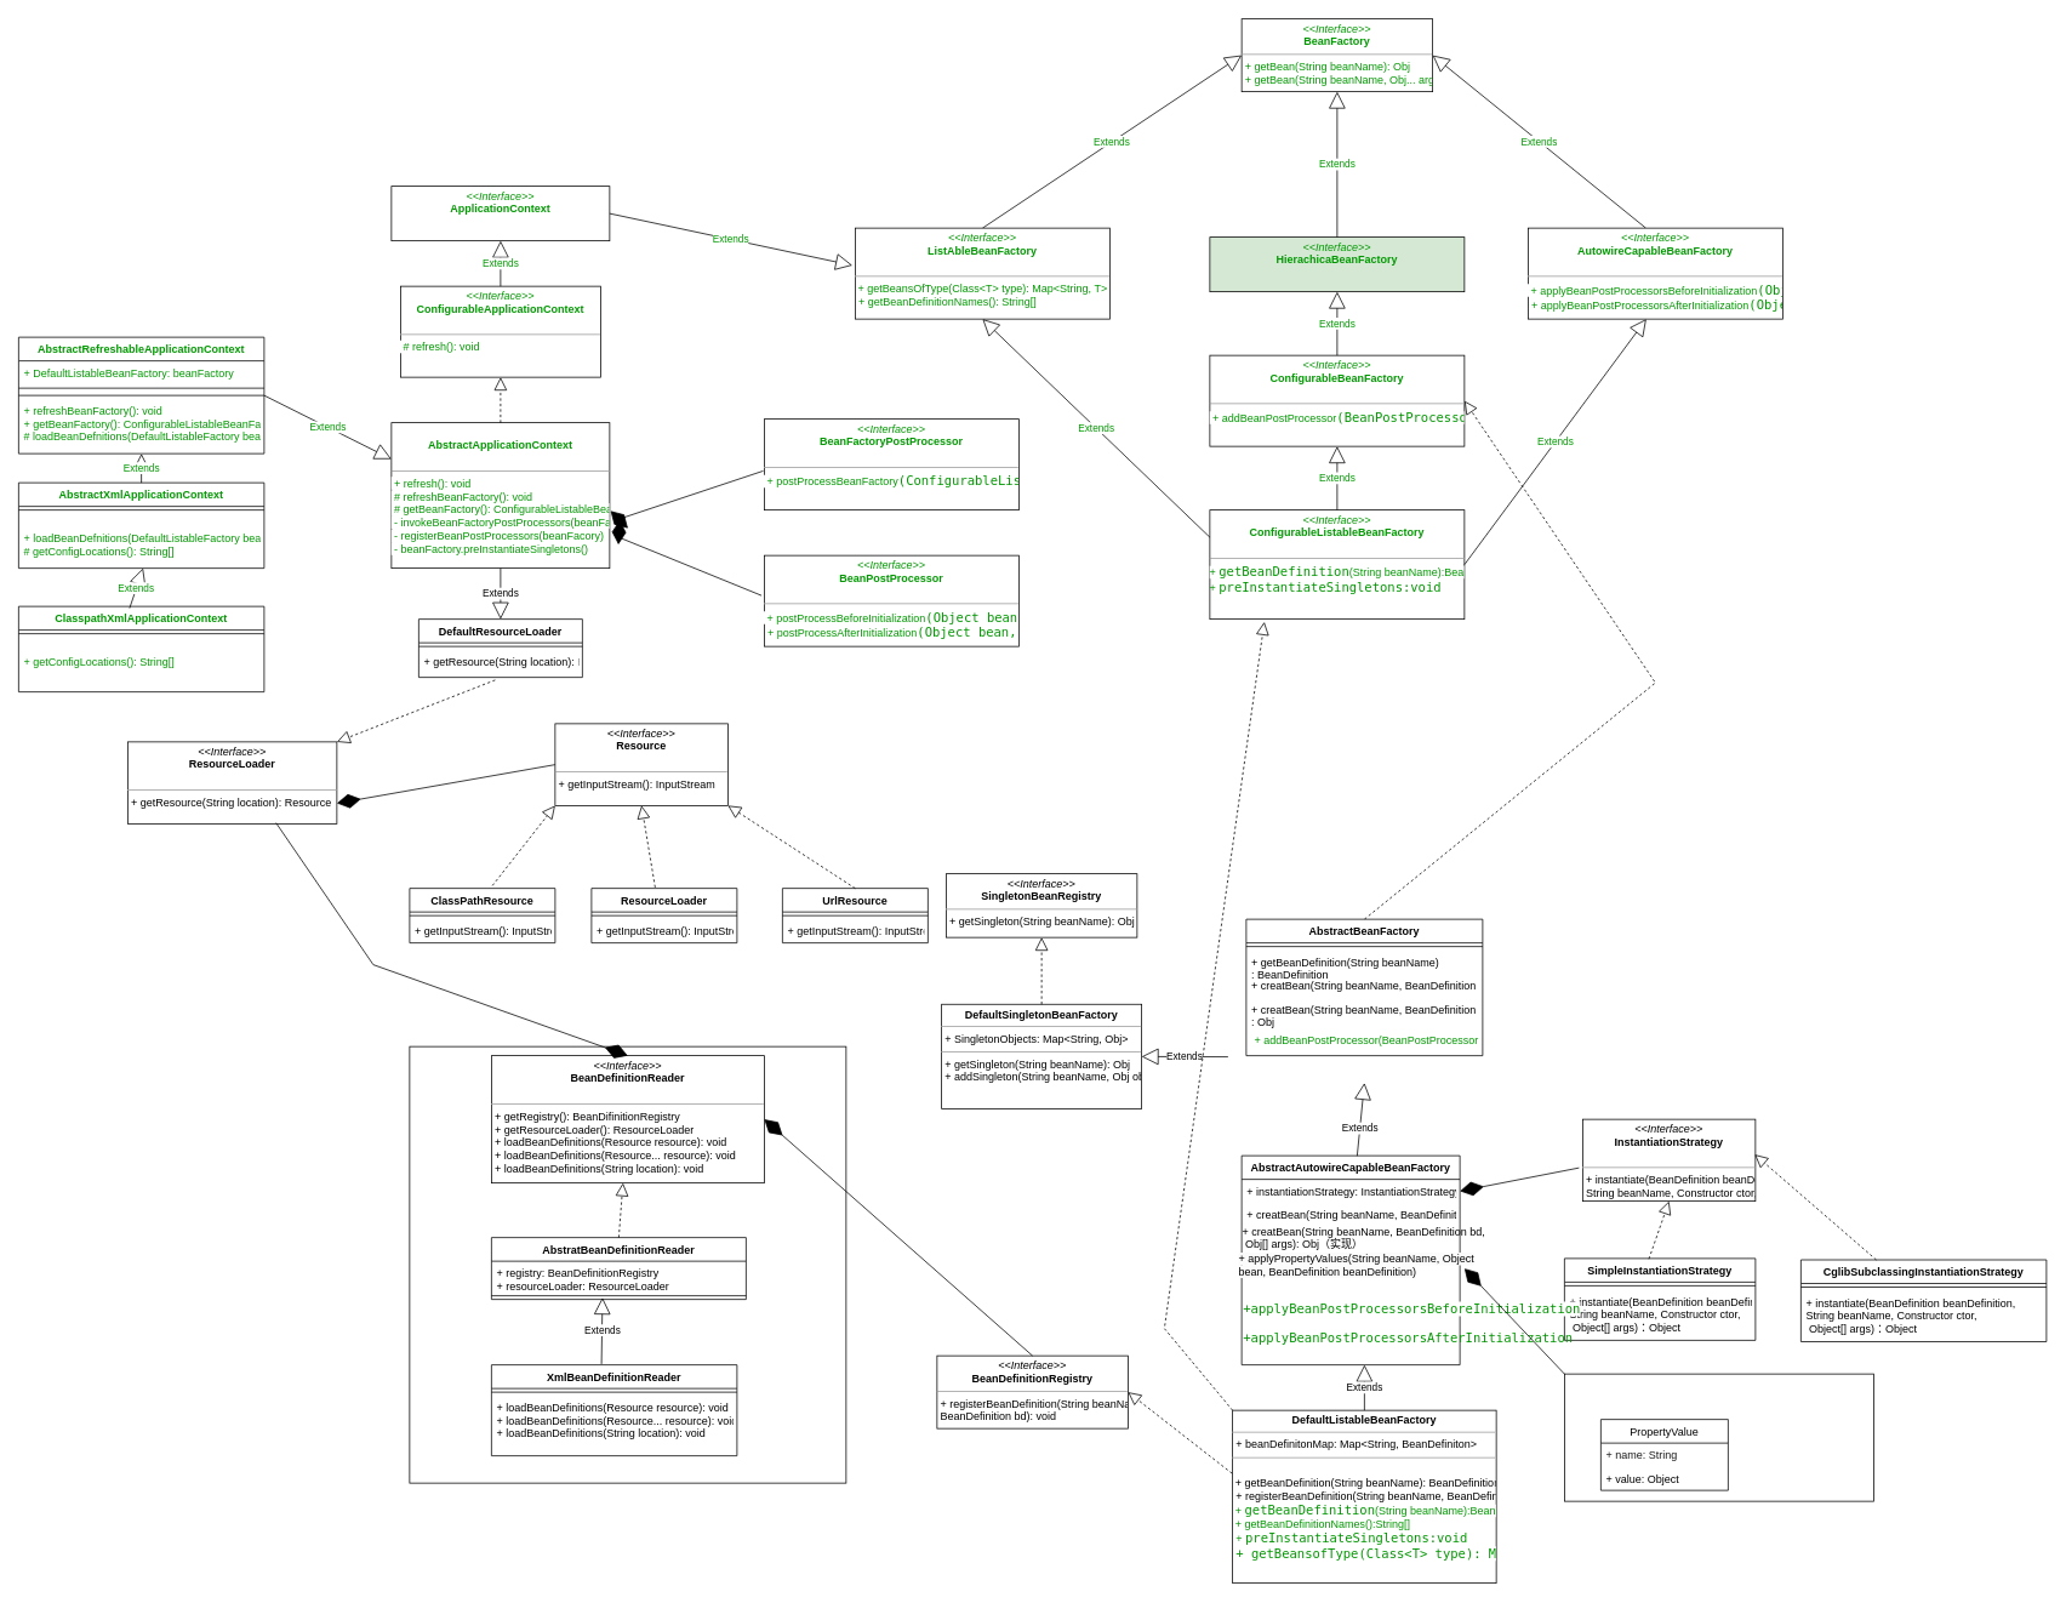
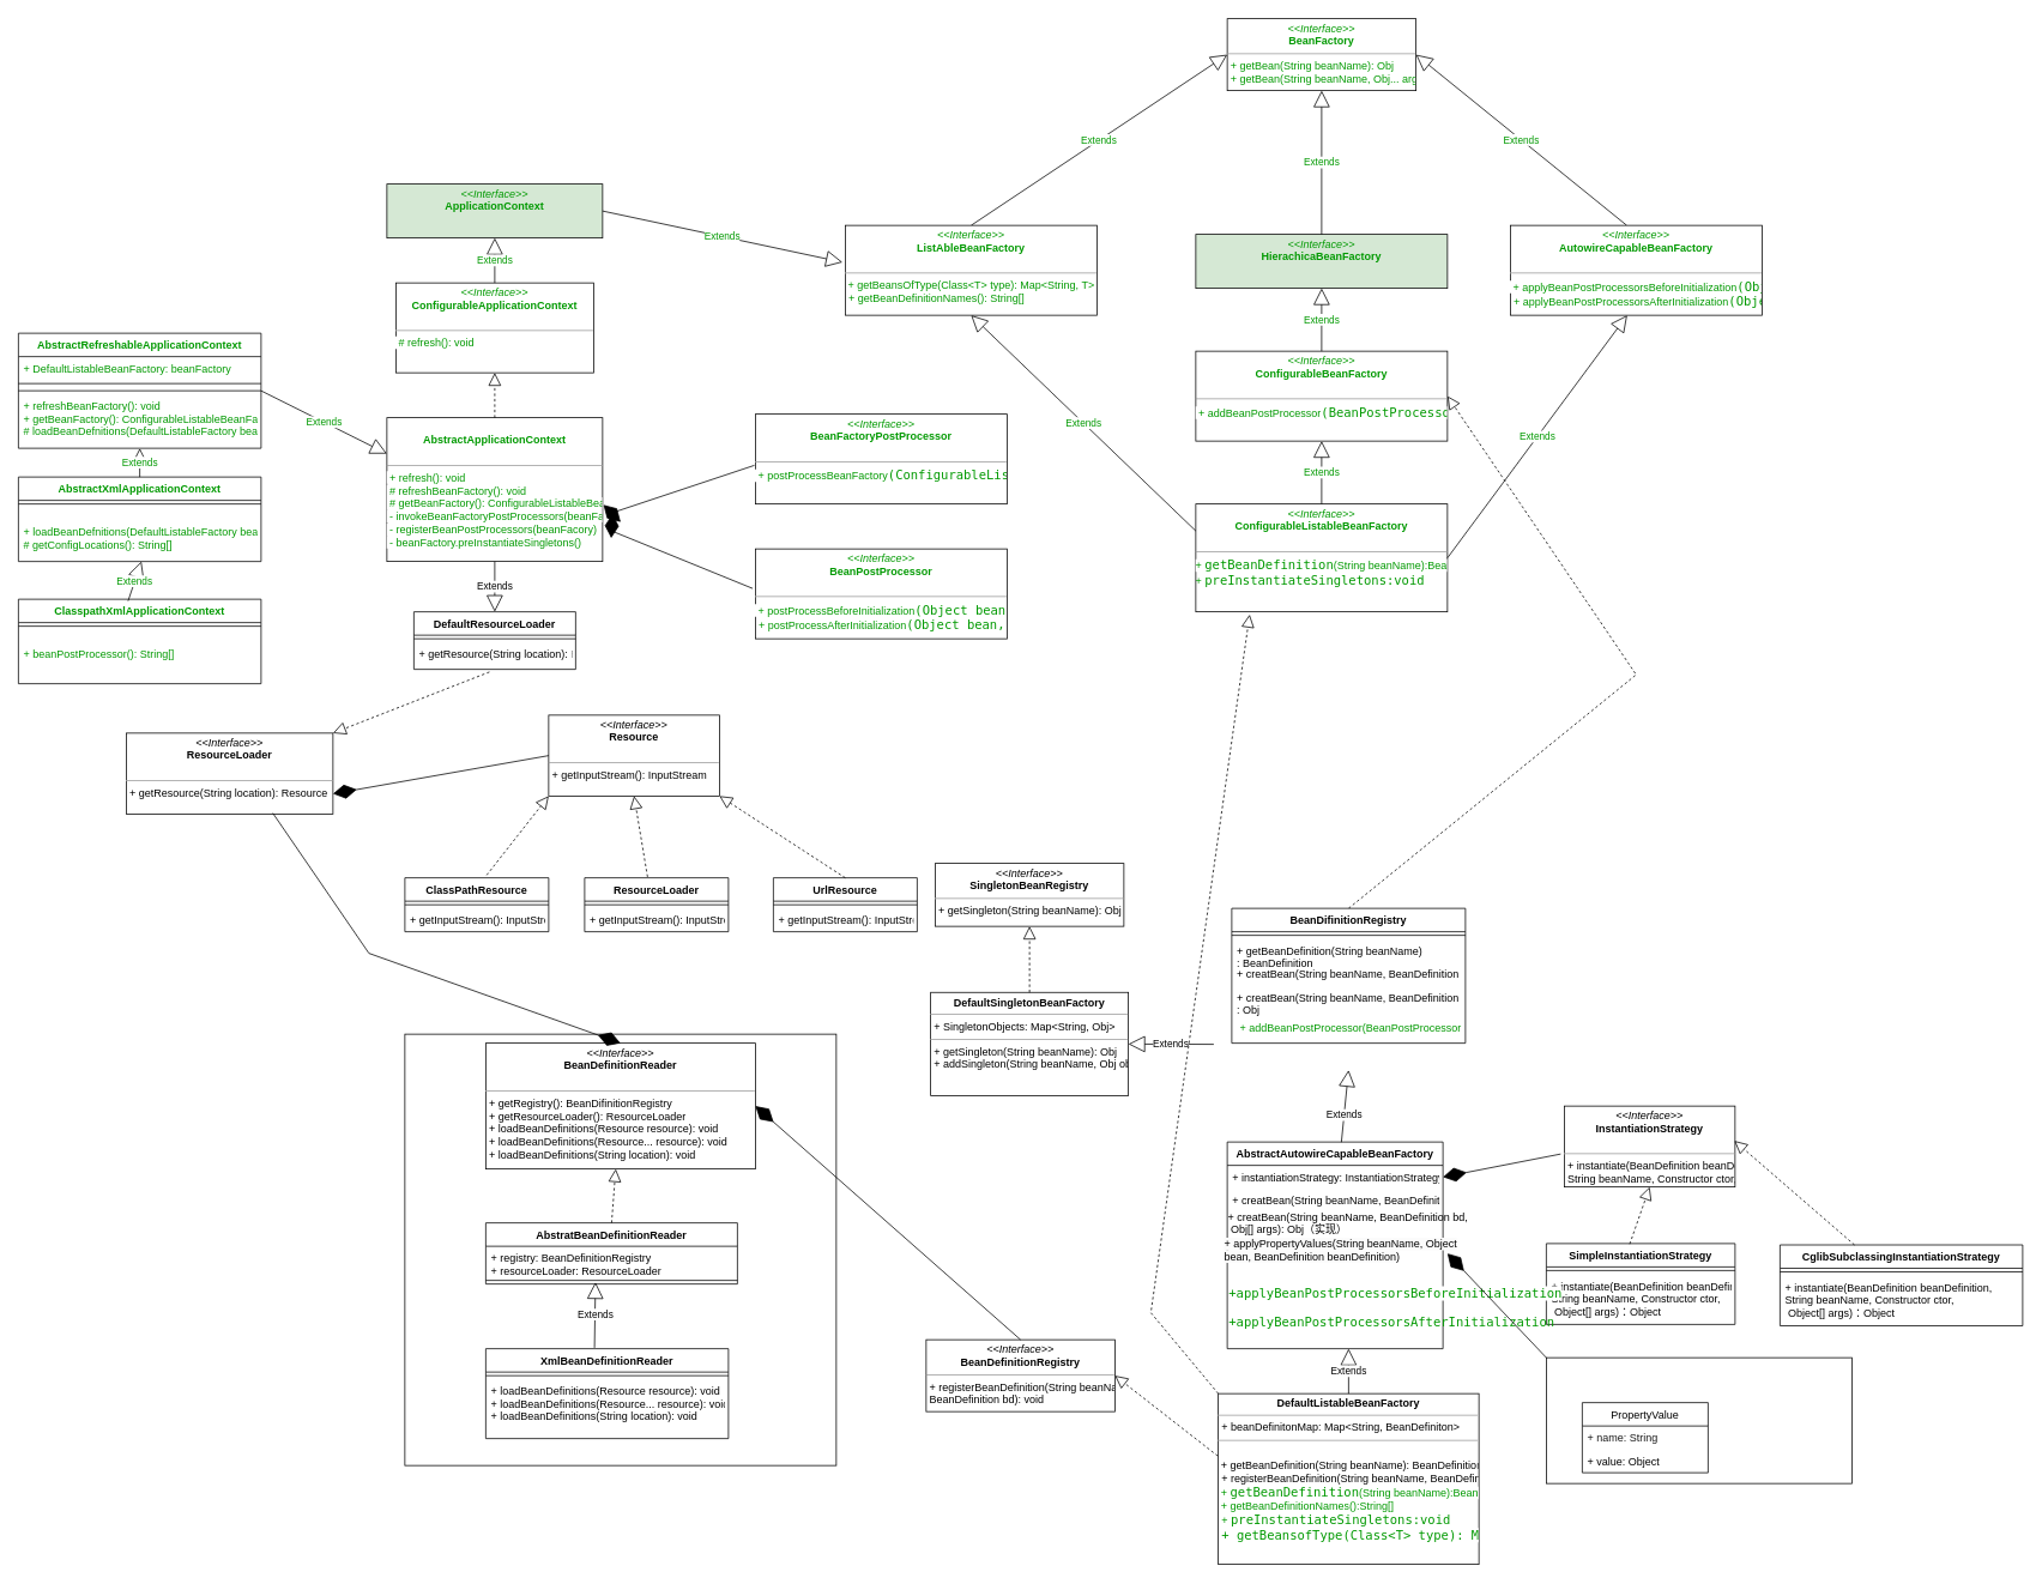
- <mxCell id="81" value="&lt;p style=&quot;margin:0px;margin-top:4px;text-align:center;&quot;&gt;&lt;i&gt;&amp;lt;&amp;lt;Interface&amp;gt;&amp;gt;&lt;/i&gt;&lt;br&gt;&lt;b&gt;ApplicationContext&lt;/b&gt;&lt;/p&gt;" style="verticalAlign=top;align=left;overflow=fill;fontSize=12;fontFamily=Helvetica;html=1;fontColor=#009900;" vertex="1" parent="1"><mxGeometry x="430" y="204" width="240" height="60" as="geometry" /></mxCell>
+ <mxCell id="81" value="&lt;p style=&quot;margin:0px;margin-top:4px;text-align:center;&quot;&gt;&lt;i&gt;&amp;lt;&amp;lt;Interface&amp;gt;&amp;gt;&lt;/i&gt;&lt;br&gt;&lt;b&gt;ApplicationContext&lt;/b&gt;&lt;/p&gt;" style="verticalAlign=top;align=left;overflow=fill;fontSize=12;fontFamily=Helvetica;html=1;fontColor=#009900;fillColor=#d5e8d4;" vertex="1" parent="1"><mxGeometry x="430" y="204" width="240" height="60" as="geometry" /></mxCell>
- <mxCell id="99" value="&#10;+ getConfigLocations(): String[]" style="text;strokeColor=none;fillColor=none;align=left;verticalAlign=top;spacingLeft=4;spacingRight=4;overflow=hidden;rotatable=0;points=[[0,0.5],[1,0.5]];portConstraint=eastwest;fontColor=#009900;" vertex="1" parent="97"><mxGeometry y="34" width="270" height="60" as="geometry" /></mxCell>
+ <mxCell id="99" value="&#10;+ beanPostProcessor(): String[]" style="text;strokeColor=none;fillColor=none;align=left;verticalAlign=top;spacingLeft=4;spacingRight=4;overflow=hidden;rotatable=0;points=[[0,0.5],[1,0.5]];portConstraint=eastwest;fontColor=#009900;" vertex="1" parent="97"><mxGeometry y="34" width="270" height="60" as="geometry" /></mxCell>
- <mxCell id="13" value="AbstractBeanFactory" style="swimlane;fontStyle=1;align=center;verticalAlign=top;childLayout=stackLayout;horizontal=1;startSize=26;horizontalStack=0;resizeParent=1;resizeParentMax=0;resizeLast=0;collapsible=1;marginBottom=0;fontColor=default;" vertex="1" parent="1"><mxGeometry x="1370" y="1010" width="260" height="150" as="geometry" /></mxCell>
+ <mxCell id="13" value="BeanDifinitionRegistry" style="swimlane;fontStyle=1;align=center;verticalAlign=top;childLayout=stackLayout;horizontal=1;startSize=26;horizontalStack=0;resizeParent=1;resizeParentMax=0;resizeLast=0;collapsible=1;marginBottom=0;fontColor=default;" vertex="1" parent="1"><mxGeometry x="1370" y="1010" width="260" height="150" as="geometry" /></mxCell>
